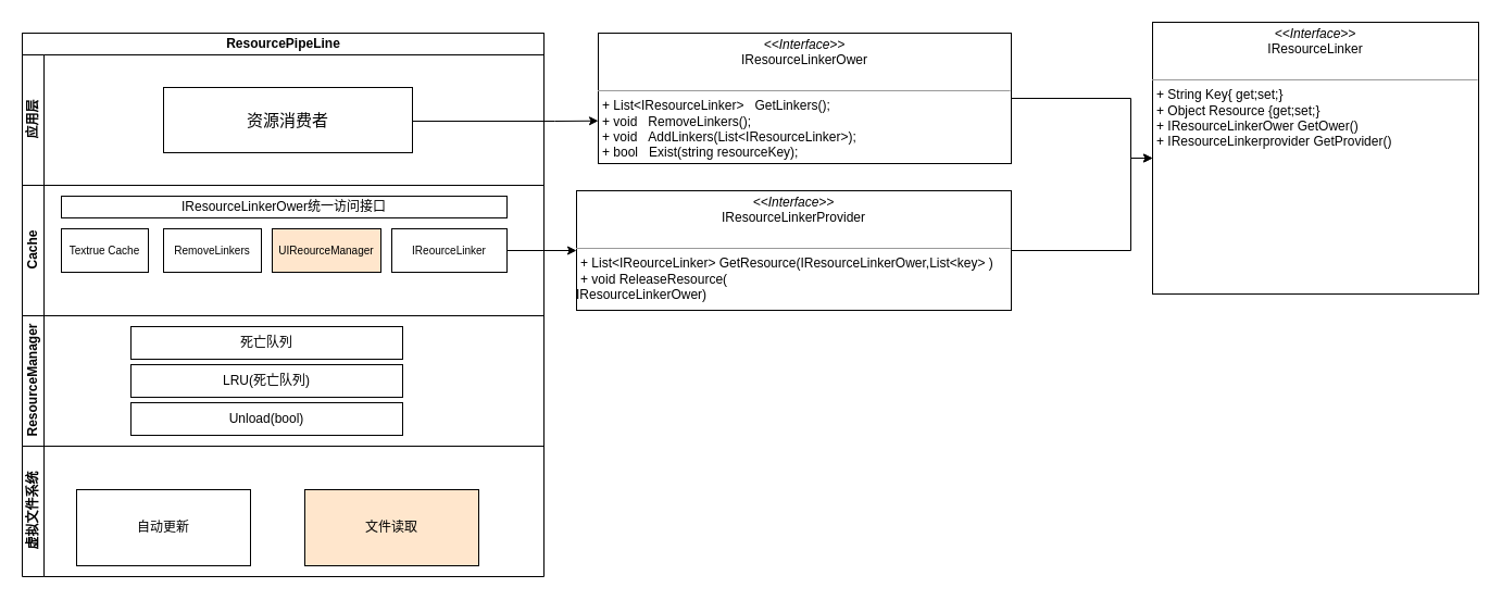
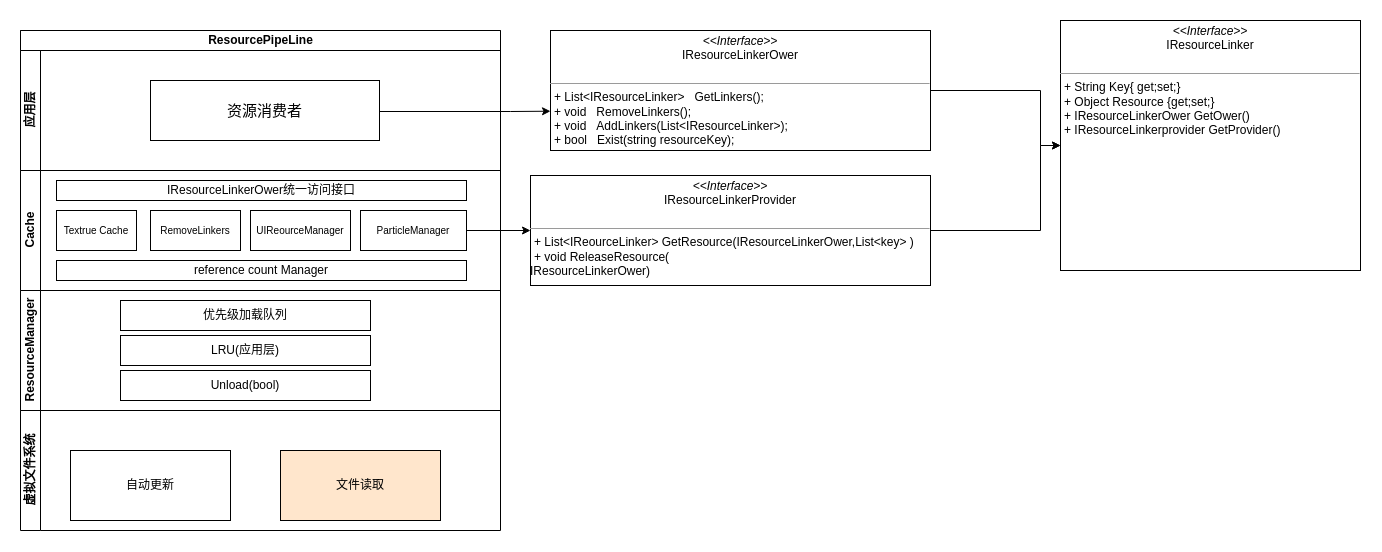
- <mxCell id="8" value="&lt;font style=&quot;font-size: 10px&quot;&gt;UIReourceManager&lt;/font&gt;" style="rounded=0;whiteSpace=wrap;html=1;fillColor=#ffe6cc;" vertex="1" parent="5"><mxGeometry x="230" y="40" width="100" height="40" as="geometry" /></mxCell>
+ <mxCell id="8" value="&lt;font style=&quot;font-size: 10px&quot;&gt;UIReourceManager&lt;/font&gt;" style="rounded=0;whiteSpace=wrap;html=1;" vertex="1" parent="5"><mxGeometry x="230" y="40" width="100" height="40" as="geometry" /></mxCell>
- <mxCell id="10" value="&lt;font style=&quot;font-size: 10px&quot;&gt;IReourceLinker&lt;/font&gt;" style="rounded=0;whiteSpace=wrap;html=1;" vertex="1" parent="5"><mxGeometry x="340" y="40" width="106" height="40" as="geometry" /></mxCell>
+ <mxCell id="10" value="&lt;font style=&quot;font-size: 10px&quot;&gt;ParticleManager&lt;/font&gt;" style="rounded=0;whiteSpace=wrap;html=1;" vertex="1" parent="5"><mxGeometry x="340" y="40" width="106" height="40" as="geometry" /></mxCell>
+ <mxCell id="11" value="reference count Manager" style="rounded=0;whiteSpace=wrap;html=1;" vertex="1" parent="5"><mxGeometry x="36" y="90" width="410" height="20" as="geometry" /></mxCell>
- <mxCell id="13" value="死亡队列" style="rounded=0;whiteSpace=wrap;html=1;" vertex="1" parent="12"><mxGeometry x="100" y="10" width="250" height="30" as="geometry" /></mxCell>
+ <mxCell id="13" value="优先级加载队列" style="rounded=0;whiteSpace=wrap;html=1;" vertex="1" parent="12"><mxGeometry x="100" y="10" width="250" height="30" as="geometry" /></mxCell>
- <mxCell id="14" value="LRU(死亡队列)" style="rounded=0;whiteSpace=wrap;html=1;" vertex="1" parent="12"><mxGeometry x="100" y="45" width="250" height="30" as="geometry" /></mxCell>
+ <mxCell id="14" value="LRU(应用层)" style="rounded=0;whiteSpace=wrap;html=1;" vertex="1" parent="12"><mxGeometry x="100" y="45" width="250" height="30" as="geometry" /></mxCell>
